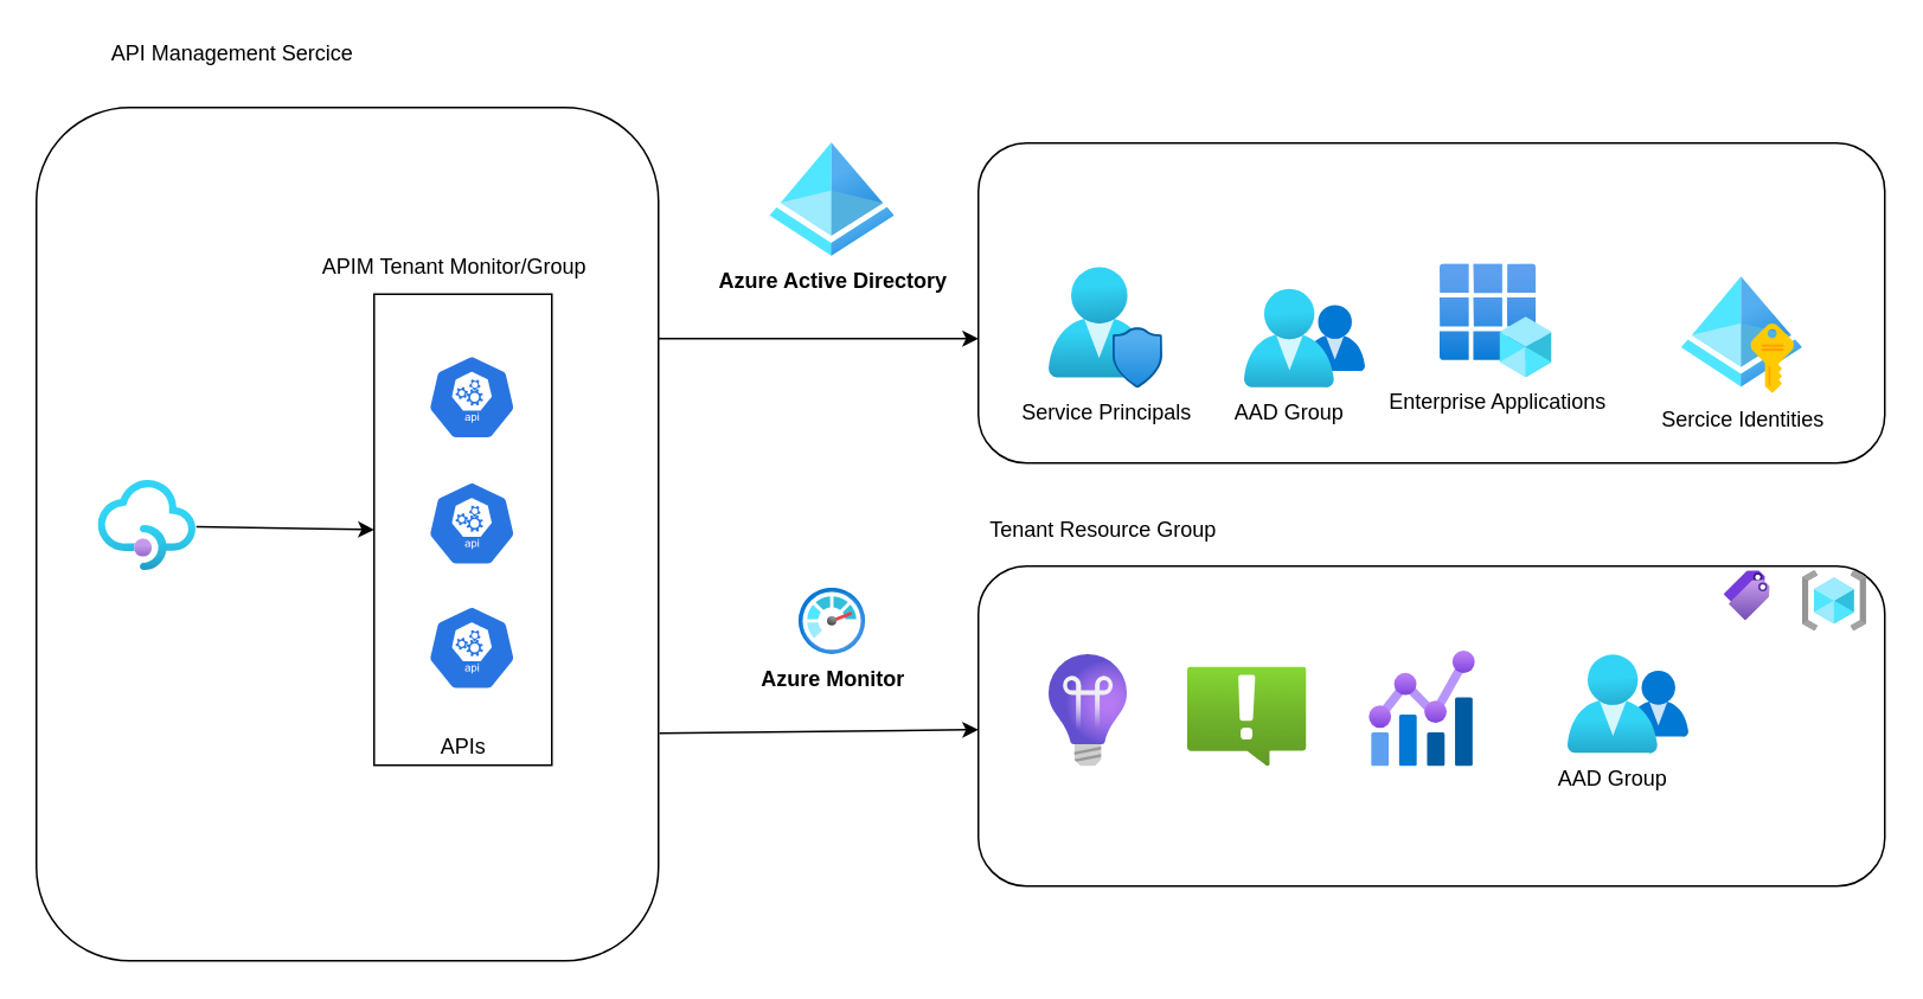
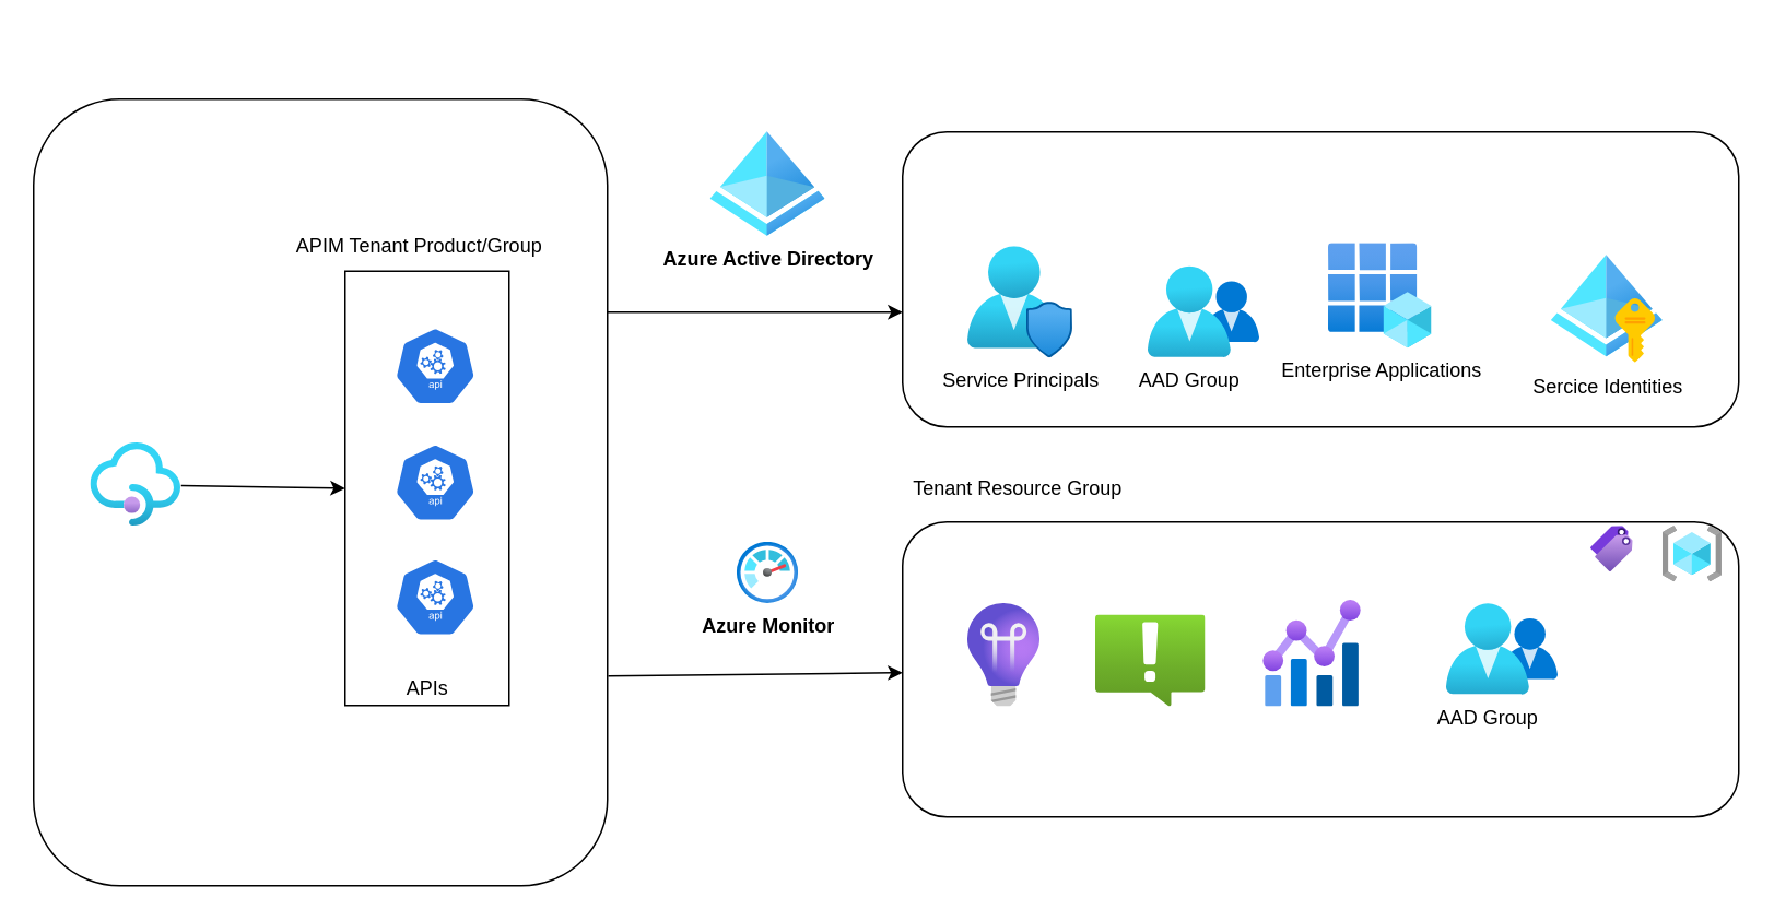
- <mxCell id="15" value="API Management Sercice" style="text;html=1;align=center;verticalAlign=middle;resizable=0;points=[];autosize=1;strokeColor=none;fillColor=none;" parent="1" vertex="1"><mxGeometry x="55" y="20" width="150" height="20" as="geometry" /></mxCell>
- <mxCell id="17" value="APIM Tenant Monitor/Group" style="text;html=1;align=center;verticalAlign=middle;resizable=0;points=[];autosize=1;strokeColor=none;fillColor=none;" parent="1" vertex="1"><mxGeometry x="170" y="140" width="170" height="20" as="geometry" /></mxCell>
+ <mxCell id="17" value="APIM Tenant Product/Group" style="text;html=1;align=center;verticalAlign=middle;resizable=0;points=[];autosize=1;strokeColor=none;fillColor=none;" parent="1" vertex="1"><mxGeometry x="170" y="140" width="170" height="20" as="geometry" /></mxCell>
